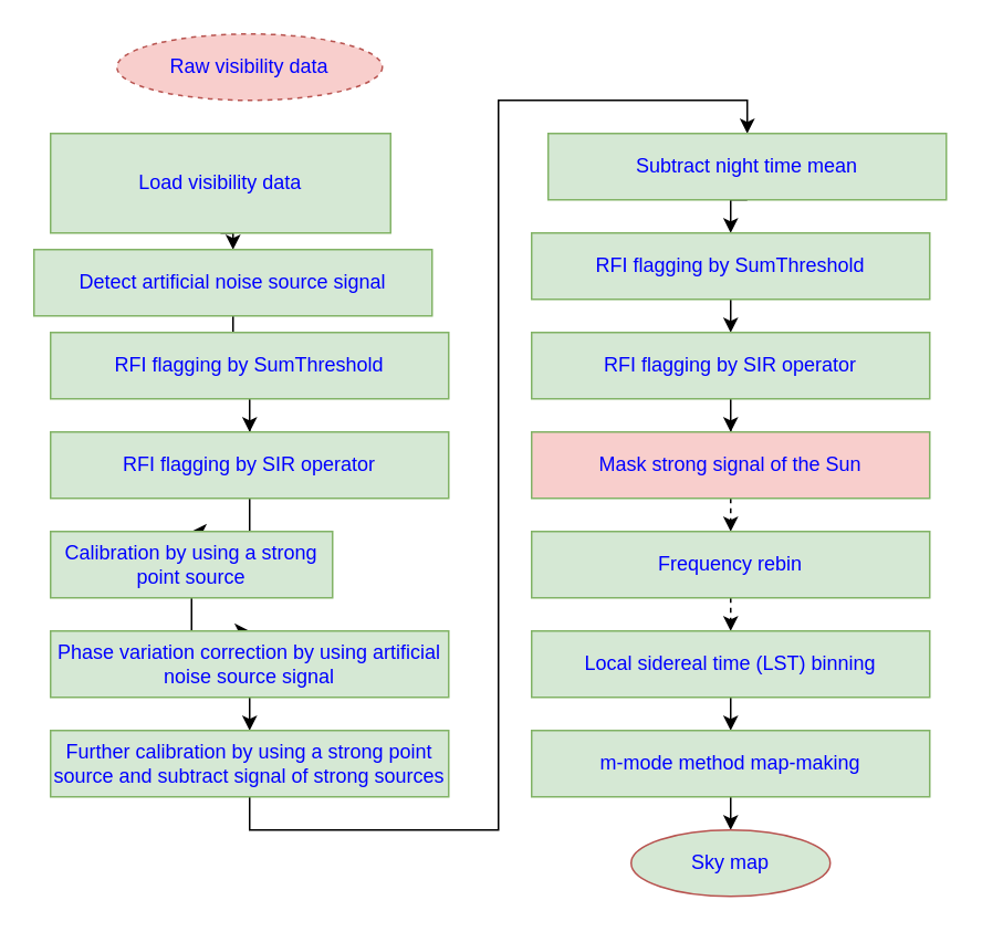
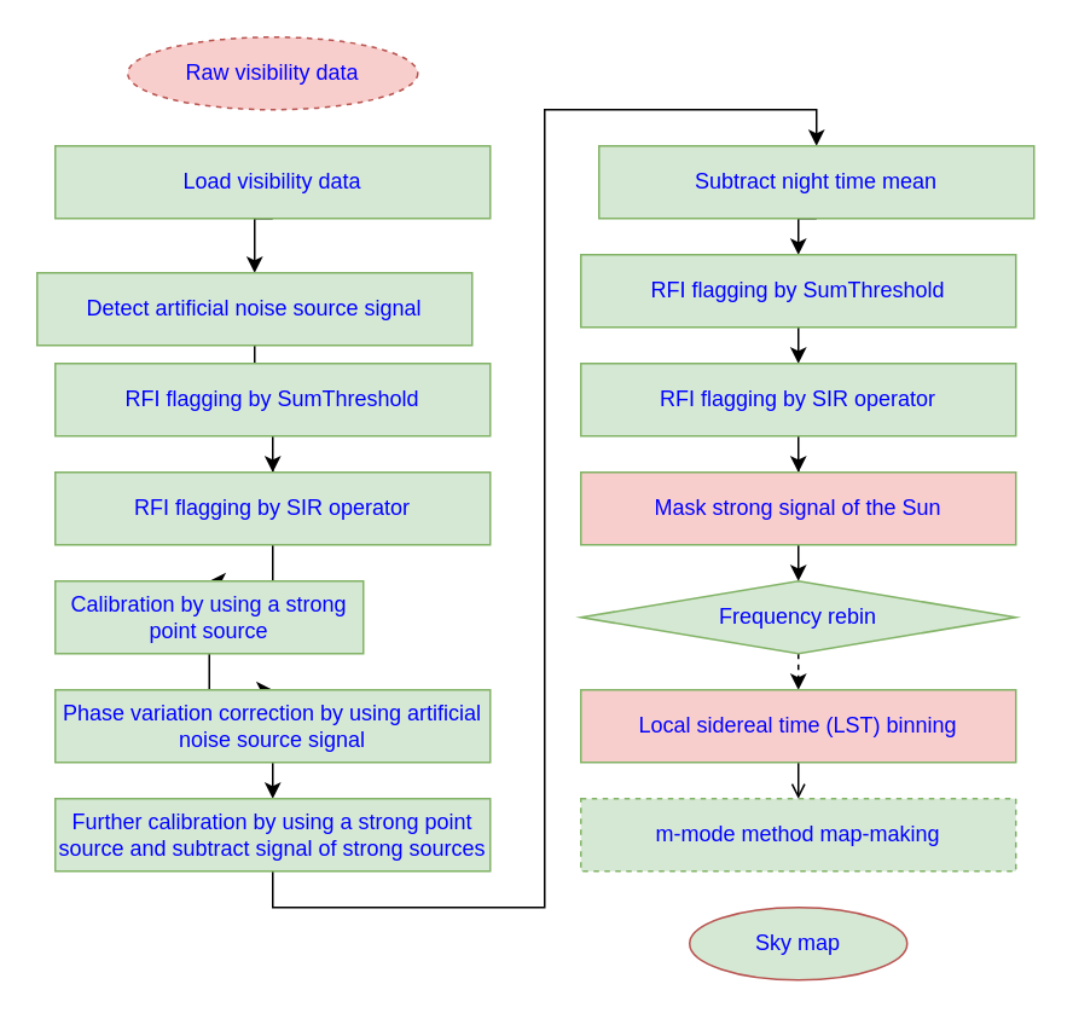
- <mxCell id="4" value="Load visibility data" style="rounded=0;whiteSpace=wrap;html=1;fillColor=#d5e8d4;strokeColor=#82b366;fontColor=#0000FF;" parent="1" vertex="1"><mxGeometry x="30" y="80" width="205" height="60" as="geometry" /></mxCell>
+ <mxCell id="4" value="Load visibility data" style="rounded=0;whiteSpace=wrap;html=1;fillColor=#d5e8d4;strokeColor=#82b366;fontColor=#0000FF;" parent="1" vertex="1"><mxGeometry x="30" y="80" width="240" height="40" as="geometry" /></mxCell>
- <mxCell id="24" style="edgeStyle=orthogonalEdgeStyle;rounded=0;orthogonalLoop=1;jettySize=auto;html=1;exitX=0.5;exitY=1;exitDx=0;exitDy=0;entryX=0.5;entryY=0;entryDx=0;entryDy=0;dashed=1;" parent="1" source="25" target="27" edge="1"><mxGeometry relative="1" as="geometry" /></mxCell>
+ <mxCell id="24" style="edgeStyle=orthogonalEdgeStyle;rounded=0;orthogonalLoop=1;jettySize=auto;html=1;exitX=0.5;exitY=1;exitDx=0;exitDy=0;entryX=0.5;entryY=0;entryDx=0;entryDy=0;" parent="1" source="25" target="27" edge="1"><mxGeometry relative="1" as="geometry" /></mxCell>
- <mxCell id="27" value="Frequency rebin" style="rounded=0;whiteSpace=wrap;html=1;fillColor=#d5e8d4;strokeColor=#82b366;fontColor=#0000FF;" parent="1" vertex="1"><mxGeometry x="320" y="320" width="240" height="40" as="geometry" /></mxCell>
+ <mxCell id="27" value="Frequency rebin" style="rhombus;whiteSpace=wrap;html=1;fillColor=#d5e8d4;strokeColor=#82b366;fontColor=#0000FF;" parent="1" vertex="1"><mxGeometry x="320" y="320" width="240" height="40" as="geometry" /></mxCell>
- <mxCell id="29" value="Local sidereal time (LST) binning" style="rounded=0;whiteSpace=wrap;html=1;fillColor=#d5e8d4;strokeColor=#82b366;fontColor=#0000FF;" parent="1" vertex="1"><mxGeometry x="320" y="380" width="240" height="40" as="geometry" /></mxCell>
+ <mxCell id="29" value="Local sidereal time (LST) binning" style="rounded=0;whiteSpace=wrap;html=1;fillColor=#f8cecc;strokeColor=#82b366;fontColor=#0000FF;" parent="1" vertex="1"><mxGeometry x="320" y="380" width="240" height="40" as="geometry" /></mxCell>
- <mxCell id="28" style="edgeStyle=orthogonalEdgeStyle;rounded=0;orthogonalLoop=1;jettySize=auto;html=1;exitX=0.5;exitY=1;exitDx=0;exitDy=0;entryX=0.5;entryY=0;entryDx=0;entryDy=0;" parent="1" source="29" target="32" edge="1"><mxGeometry relative="1" as="geometry" /></mxCell>
+ <mxCell id="28" style="edgeStyle=orthogonalEdgeStyle;rounded=0;orthogonalLoop=1;jettySize=auto;html=1;exitX=0.5;exitY=1;exitDx=0;exitDy=0;entryX=0.5;entryY=0;entryDx=0;entryDy=0;endArrow=open;" parent="1" source="29" target="32" edge="1"><mxGeometry relative="1" as="geometry" /></mxCell>
- <mxCell id="32" value="m-mode method map-making" style="rounded=0;whiteSpace=wrap;html=1;fillColor=#d5e8d4;strokeColor=#82b366;fontColor=#0000FF;" parent="1" vertex="1"><mxGeometry x="320" y="440" width="240" height="40" as="geometry" /></mxCell>
+ <mxCell id="32" value="m-mode method map-making" style="rounded=0;whiteSpace=wrap;html=1;fillColor=#d5e8d4;strokeColor=#82b366;fontColor=#0000FF;dashed=1;" parent="1" vertex="1"><mxGeometry x="320" y="440" width="240" height="40" as="geometry" /></mxCell>
- <mxCell id="31" style="edgeStyle=orthogonalEdgeStyle;rounded=0;orthogonalLoop=1;jettySize=auto;html=1;exitX=0.5;exitY=1;exitDx=0;exitDy=0;entryX=0.5;entryY=0;entryDx=0;entryDy=0;" parent="1" source="32" target="33" edge="1"><mxGeometry relative="1" as="geometry" /></mxCell>
